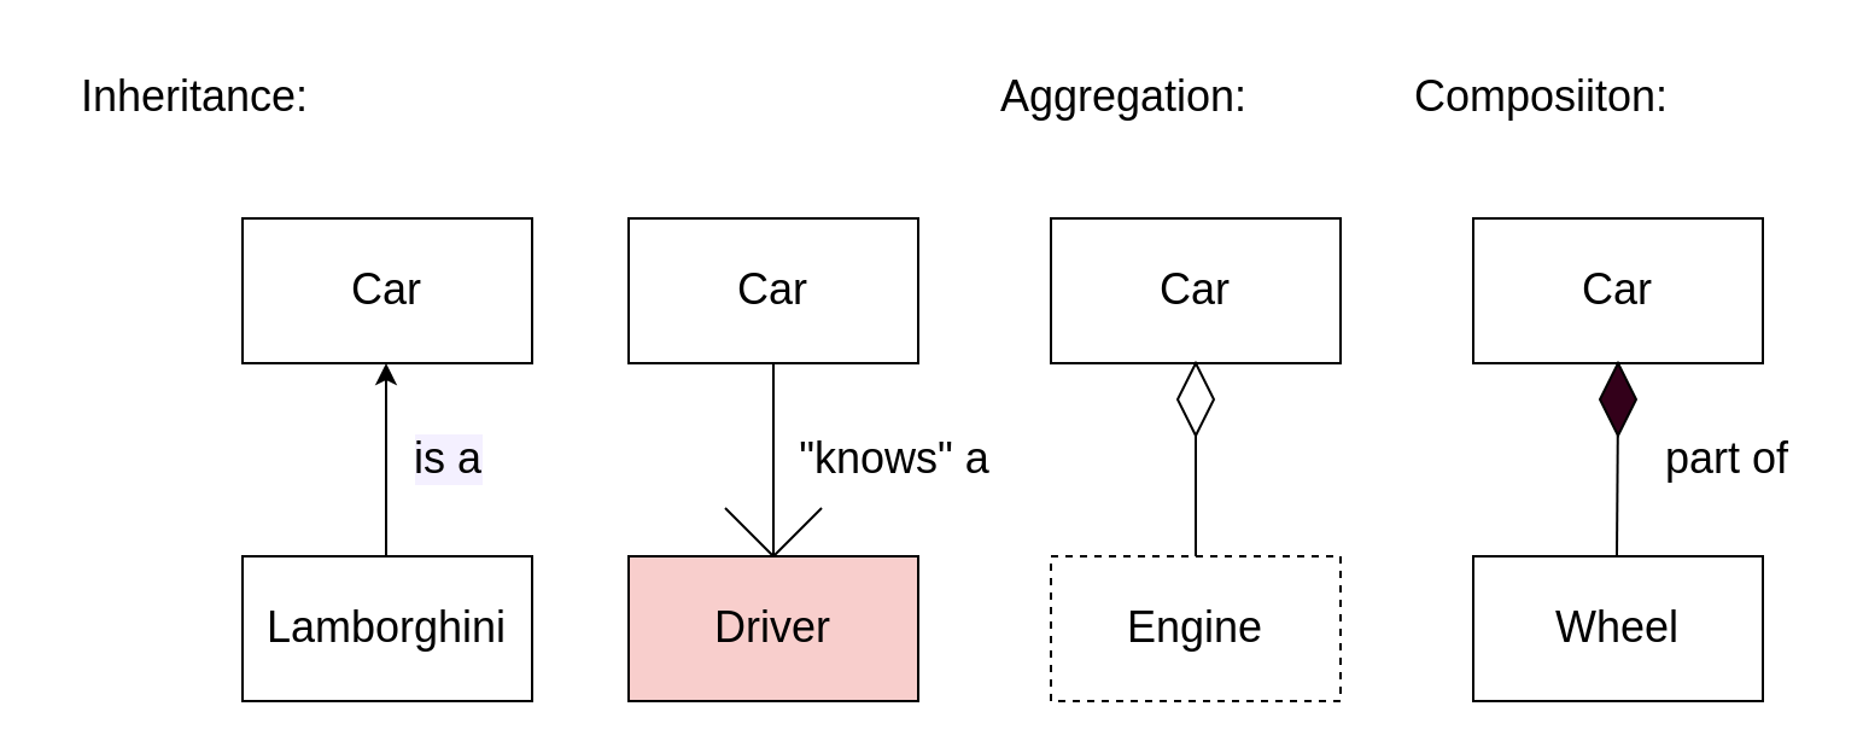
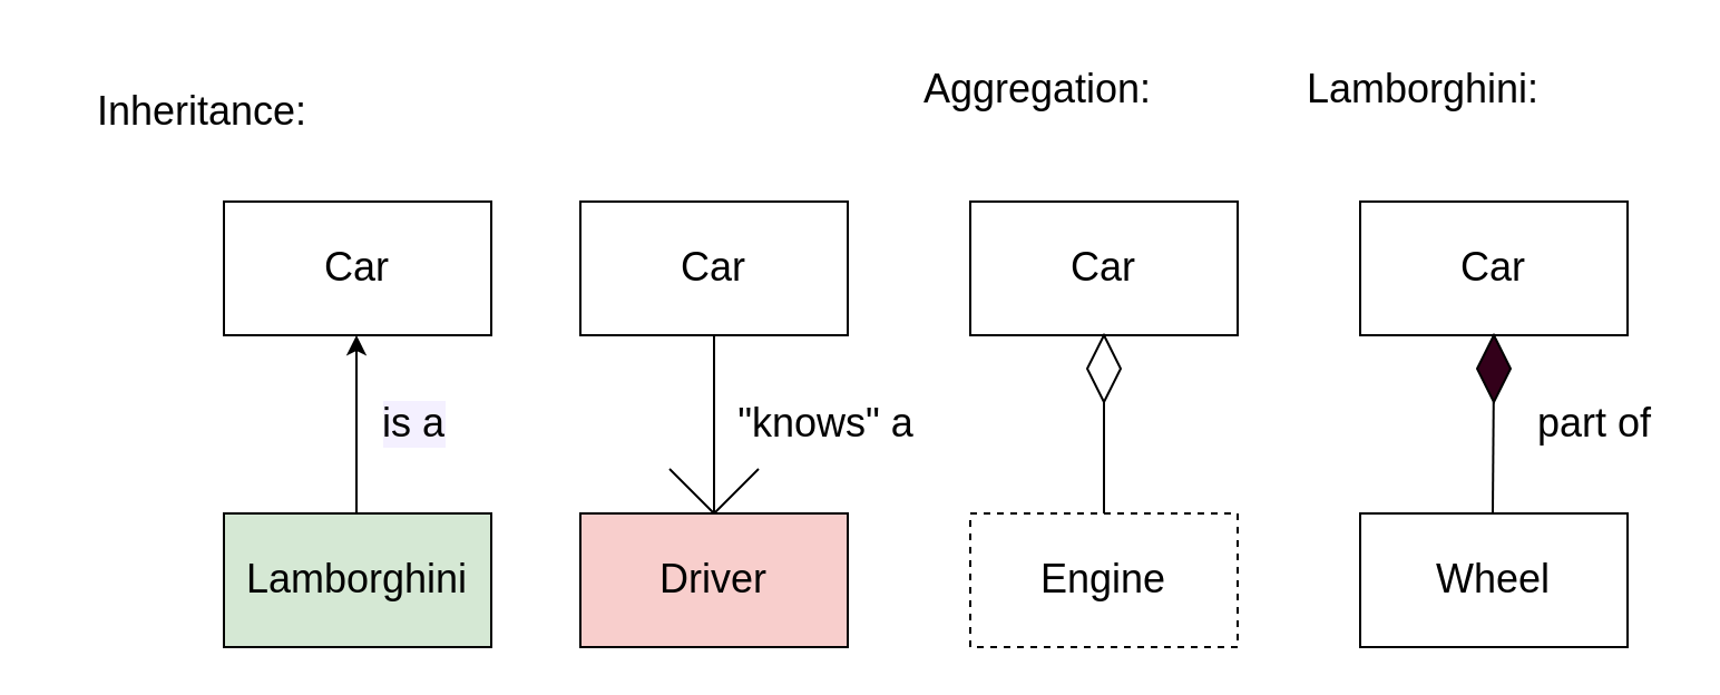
- <mxCell id="5" value="Inheritance:" style="text;html=1;align=center;verticalAlign=middle;resizable=0;points=[];autosize=1;strokeColor=none;fillColor=none;fontSize=18;" vertex="1" parent="1"><mxGeometry y="20" width="120" height="40" as="geometry" x="20" /></mxCell>
+ <mxCell id="5" value="Inheritance:" style="text;html=1;align=center;verticalAlign=middle;resizable=0;points=[];autosize=1;strokeColor=none;fillColor=none;fontSize=18;" vertex="1" parent="1"><mxGeometry x="30" y="30" width="120" height="40" as="geometry" /></mxCell>
- <mxCell id="7" value="Composiiton:" style="text;html=1;align=center;verticalAlign=middle;resizable=0;points=[];autosize=1;strokeColor=none;fillColor=none;fontSize=18;" vertex="1" parent="1"><mxGeometry x="572.5" y="20" width="130" height="40" as="geometry" /></mxCell>
+ <mxCell id="7" value="Lamborghini:" style="text;html=1;align=center;verticalAlign=middle;resizable=0;points=[];autosize=1;strokeColor=none;fillColor=none;fontSize=18;" vertex="1" parent="1"><mxGeometry x="572.5" y="20" width="130" height="40" as="geometry" /></mxCell>
- <mxCell id="4" value="&lt;font style=&quot;font-size: 18px; line-height: 1;&quot;&gt;Lamborghini&lt;/font&gt;" style="rounded=0;whiteSpace=wrap;html=1;" vertex="1" parent="1"><mxGeometry x="100" y="230" width="120" height="60" as="geometry" /></mxCell>
+ <mxCell id="4" value="&lt;font style=&quot;font-size: 18px; line-height: 1;&quot;&gt;Lamborghini&lt;/font&gt;" style="rounded=0;whiteSpace=wrap;html=1;fillColor=#d5e8d4;" vertex="1" parent="1"><mxGeometry x="100" y="230" width="120" height="60" as="geometry" /></mxCell>
